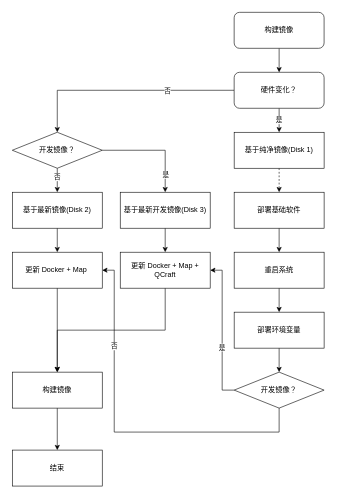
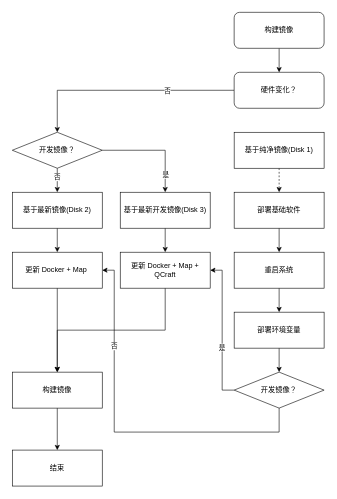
- <mxCell id="4" value="是" style="edgeStyle=orthogonalEdgeStyle;rounded=0;orthogonalLoop=1;jettySize=auto;html=1;exitX=0.5;exitY=1;exitDx=0;exitDy=0;" edge="1" parent="1" source="7" target="11"><mxGeometry relative="1" as="geometry" /></mxCell>
